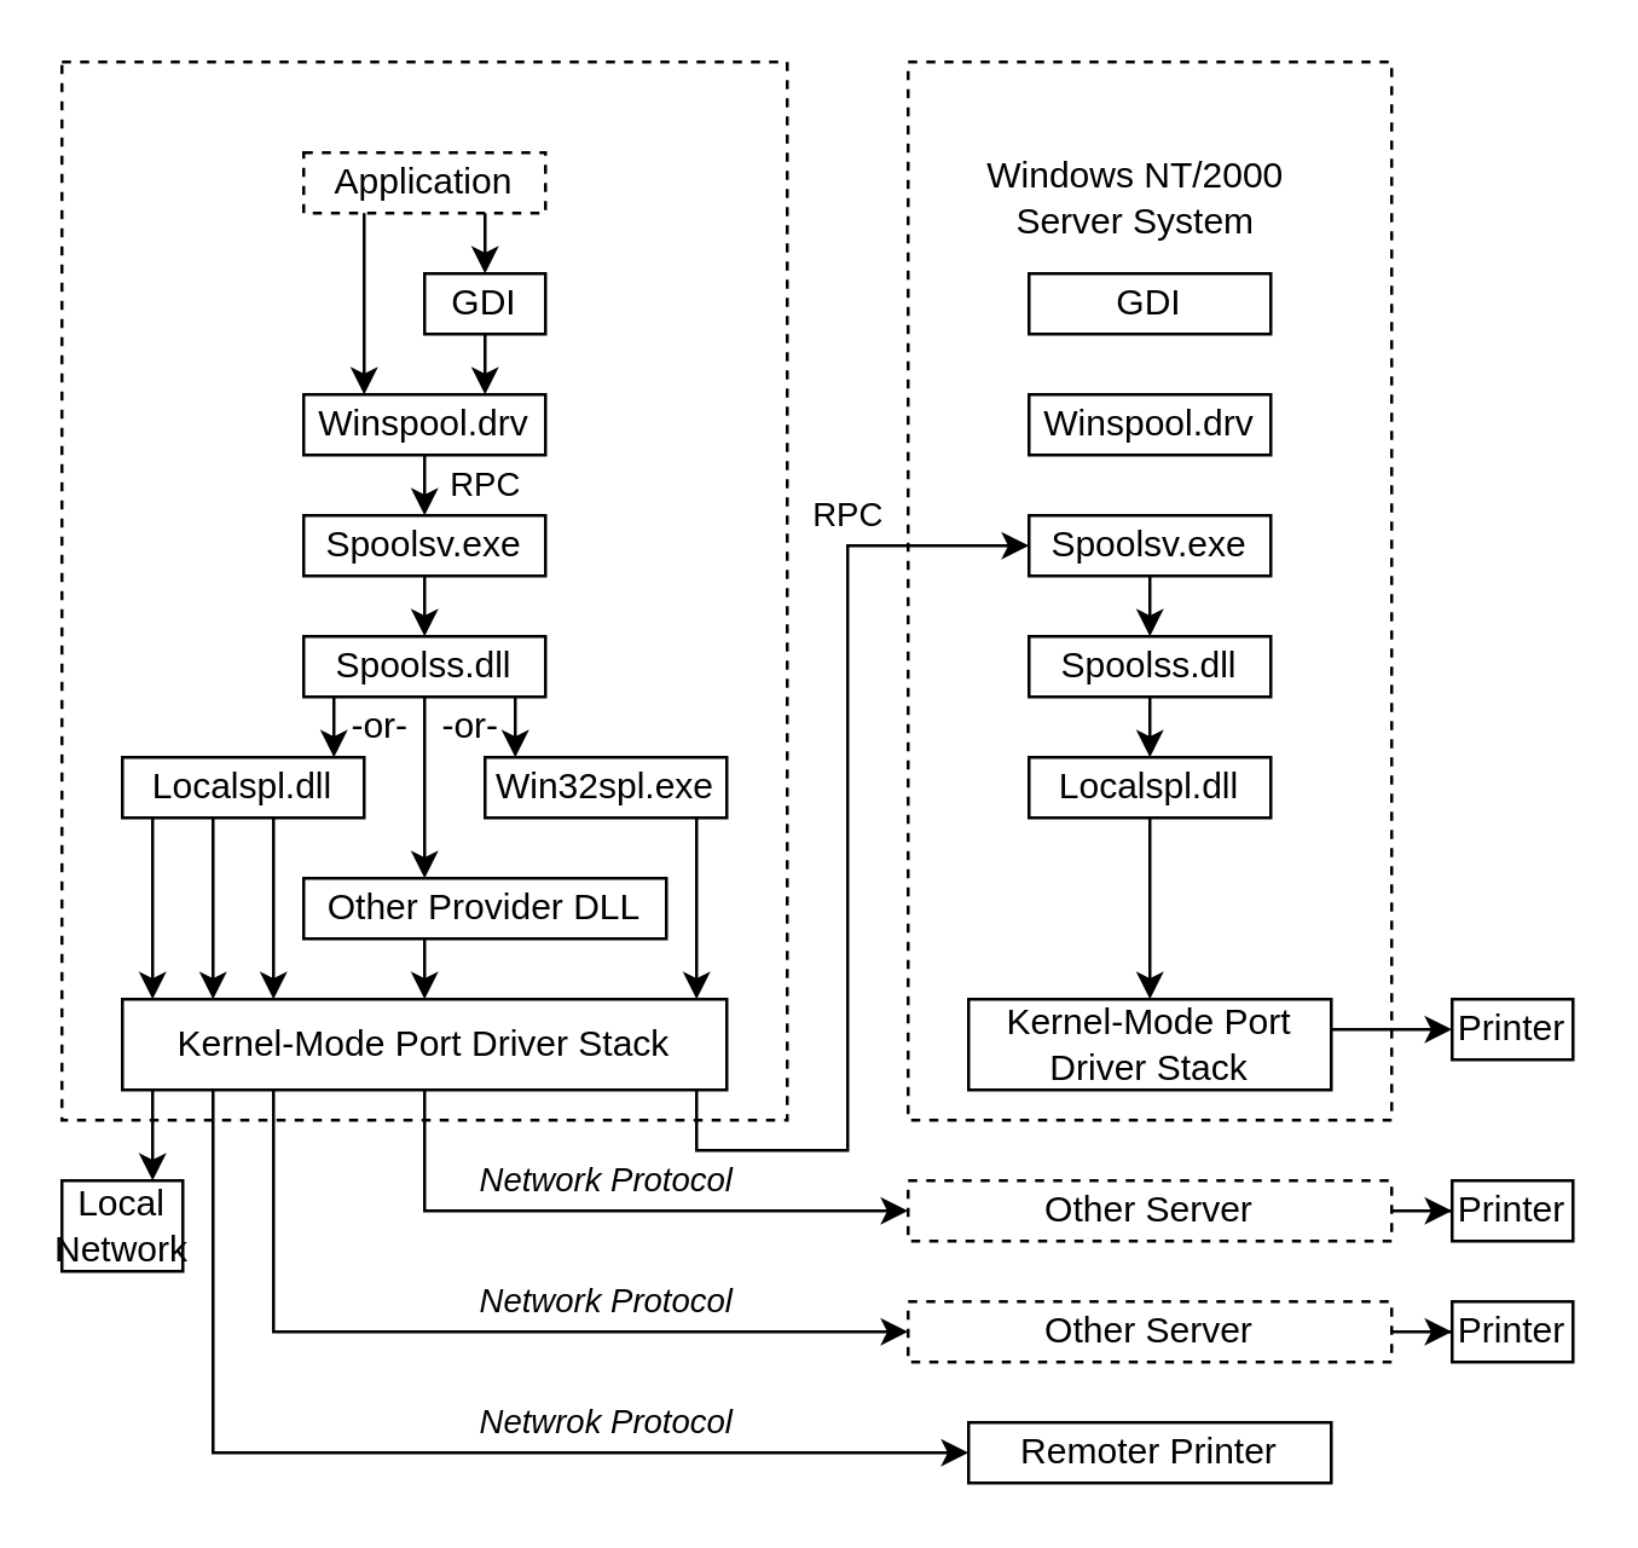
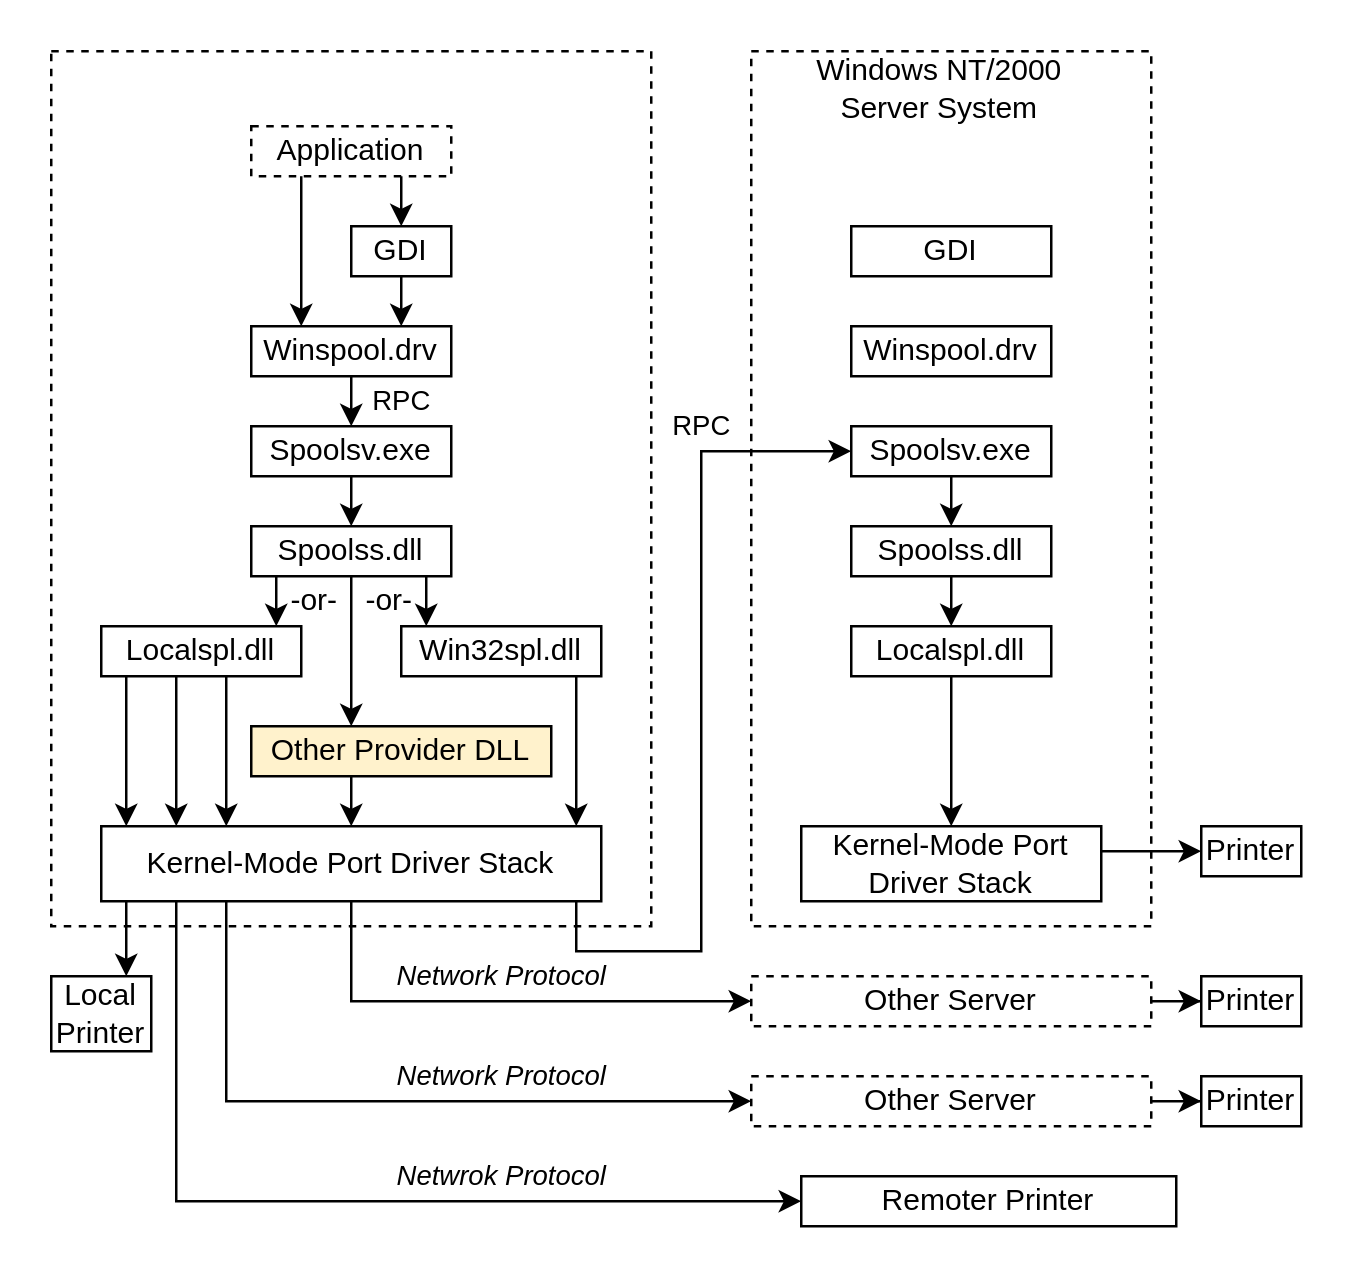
- <mxCell id="39" value="Windows NT/2000&lt;br&gt;Server System" style="text;html=1;align=center;verticalAlign=middle;resizable=0;points=[];autosize=1;" vertex="1" parent="1"><mxGeometry x="320" y="50" width="110" height="30" as="geometry" /></mxCell>
+ <mxCell id="39" value="Windows NT/2000&lt;br&gt;Server System" style="text;html=1;align=center;verticalAlign=middle;resizable=0;points=[];autosize=1;" vertex="1" parent="1"><mxGeometry x="320" y="20" width="110" height="30" as="geometry" /></mxCell>
- <mxCell id="14" value="Win32spl.exe" style="rounded=0;whiteSpace=wrap;html=1;" vertex="1" parent="1"><mxGeometry x="160" y="250" width="80" height="20" as="geometry" /></mxCell>
+ <mxCell id="14" value="Win32spl.dll" style="rounded=0;whiteSpace=wrap;html=1;" vertex="1" parent="1"><mxGeometry x="160" y="250" width="80" height="20" as="geometry" /></mxCell>
- <mxCell id="18" value="Other Provider DLL" style="rounded=0;whiteSpace=wrap;html=1;" vertex="1" parent="1"><mxGeometry x="100" y="290" width="120" height="20" as="geometry" /></mxCell>
+ <mxCell id="18" value="Other Provider DLL" style="rounded=0;whiteSpace=wrap;html=1;fillColor=#fff2cc;" vertex="1" parent="1"><mxGeometry x="100" y="290" width="120" height="20" as="geometry" /></mxCell>
- <mxCell id="40" value="Local Network" style="rounded=0;whiteSpace=wrap;html=1;" vertex="1" parent="1"><mxGeometry x="20" y="390" width="40" height="30" as="geometry" /></mxCell>
+ <mxCell id="40" value="Local Printer" style="rounded=0;whiteSpace=wrap;html=1;" vertex="1" parent="1"><mxGeometry x="20" y="390" width="40" height="30" as="geometry" /></mxCell>
- <mxCell id="46" value="Remoter Printer" style="rounded=0;whiteSpace=wrap;html=1;" vertex="1" parent="1"><mxGeometry x="320" y="470" width="120" height="20" as="geometry" /></mxCell>
+ <mxCell id="46" value="Remoter Printer" style="rounded=0;whiteSpace=wrap;html=1;" vertex="1" parent="1"><mxGeometry x="320" y="470" width="150" height="20" as="geometry" /></mxCell>
